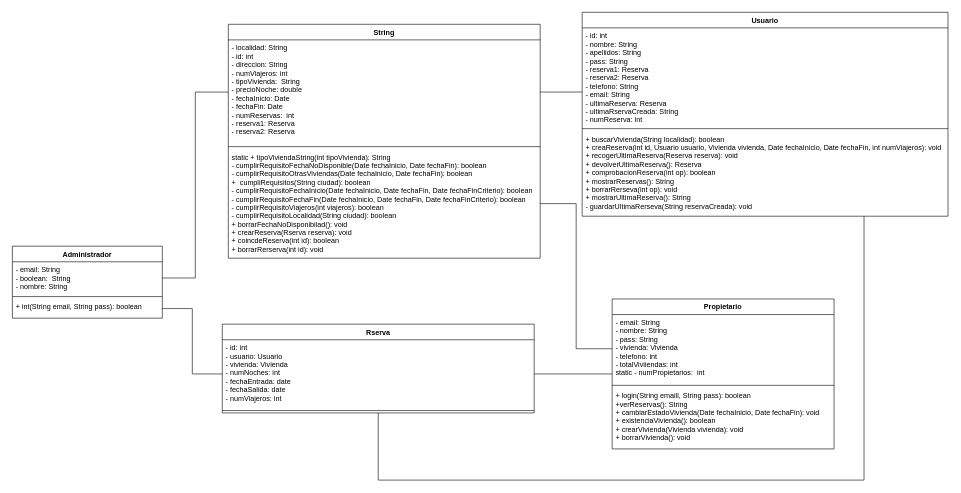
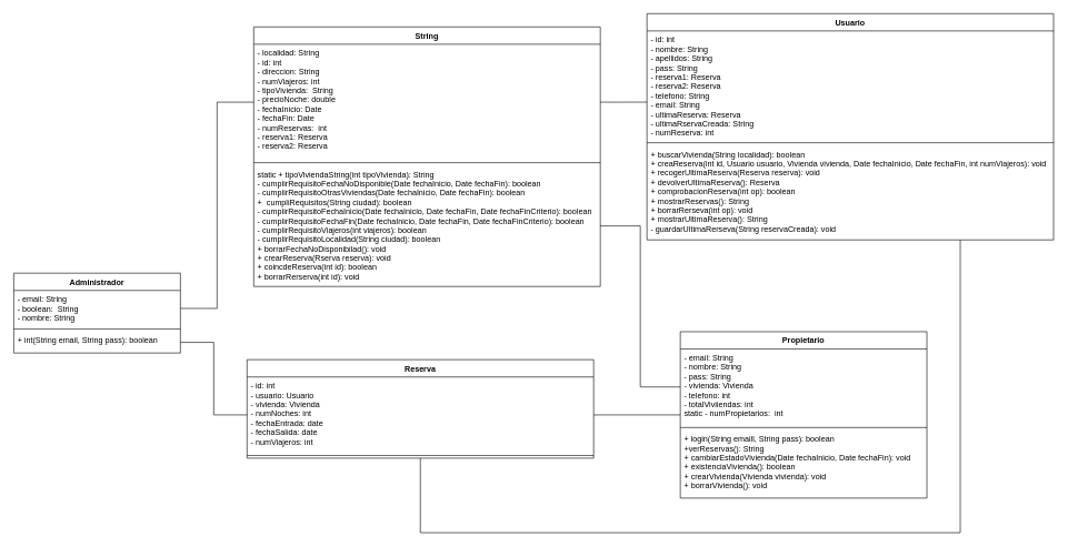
- <mxCell id="21" value="Rserva" style="swimlane;fontStyle=1;align=center;verticalAlign=top;childLayout=stackLayout;horizontal=1;startSize=26;horizontalStack=0;resizeParent=1;resizeParentMax=0;resizeLast=0;collapsible=1;marginBottom=0;" vertex="1" parent="1"><mxGeometry x="370" y="540" width="520" height="148" as="geometry" /></mxCell>
+ <mxCell id="21" value="Reserva" style="swimlane;fontStyle=1;align=center;verticalAlign=top;childLayout=stackLayout;horizontal=1;startSize=26;horizontalStack=0;resizeParent=1;resizeParentMax=0;resizeLast=0;collapsible=1;marginBottom=0;" vertex="1" parent="1"><mxGeometry x="370" y="540" width="520" height="148" as="geometry" /></mxCell>
